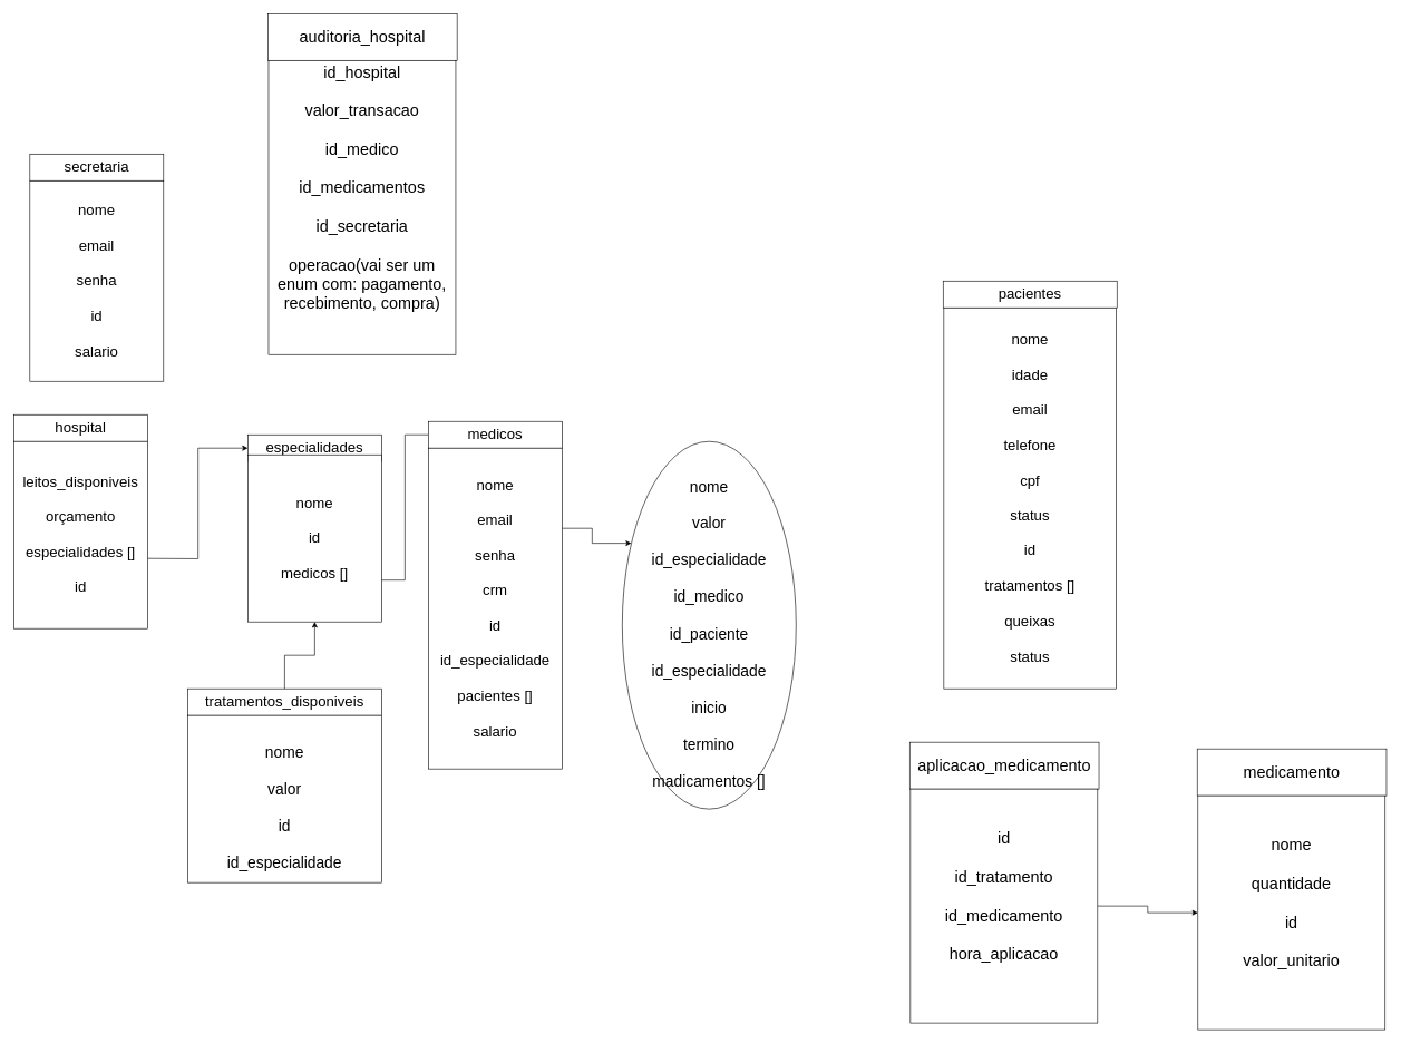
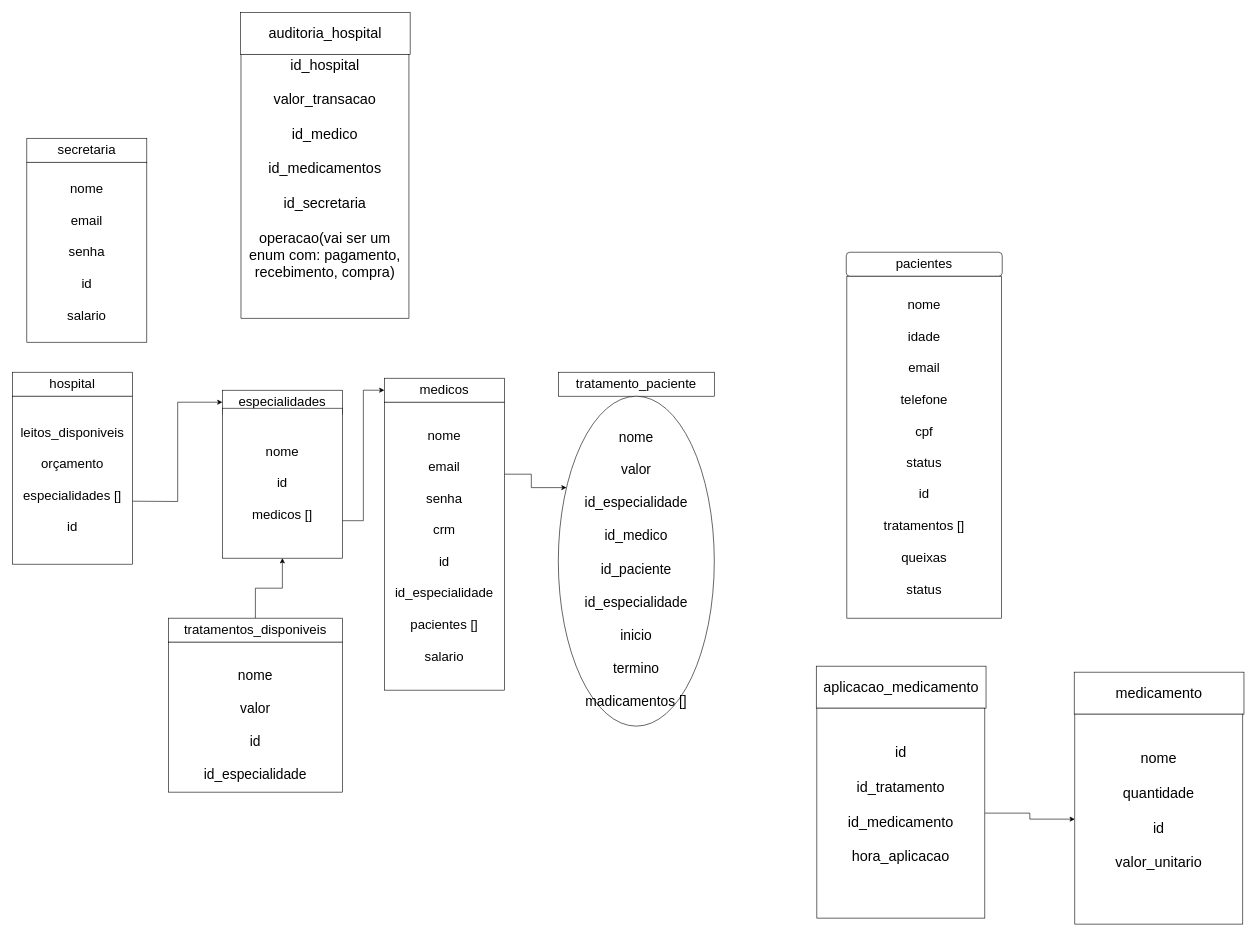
- <mxCell id="11" value="pacientes" style="rounded=0;whiteSpace=wrap;html=1;fontSize=22;" parent="1" vertex="1"><mxGeometry x="1410" y="420" width="260" height="40" as="geometry" /></mxCell>
+ <mxCell id="11" value="pacientes" style="whiteSpace=wrap;html=1;fontSize=22;rounded=1;" parent="1" vertex="1"><mxGeometry x="1410" y="420" width="260" height="40" as="geometry" /></mxCell>
+ <mxCell id="13" value="tratamento_paciente" style="rounded=0;whiteSpace=wrap;html=1;fontSize=22;" parent="1" vertex="1"><mxGeometry x="930" y="620" width="260" height="40" as="geometry" /></mxCell>
- <mxCell id="6" style="edgeStyle=orthogonalEdgeStyle;rounded=0;orthogonalLoop=1;jettySize=auto;html=1;exitX=1;exitY=0.75;exitDx=0;exitDy=0;entryX=0;entryY=0.5;entryDx=0;entryDy=0;fontSize=22;endArrow=none;" parent="1" source="7" target="8" edge="1"><mxGeometry relative="1" as="geometry" /></mxCell>
+ <mxCell id="6" style="edgeStyle=orthogonalEdgeStyle;rounded=0;orthogonalLoop=1;jettySize=auto;html=1;exitX=1;exitY=0.75;exitDx=0;exitDy=0;entryX=0;entryY=0.5;entryDx=0;entryDy=0;fontSize=22;" parent="1" source="7" target="8" edge="1"><mxGeometry relative="1" as="geometry" /></mxCell>
